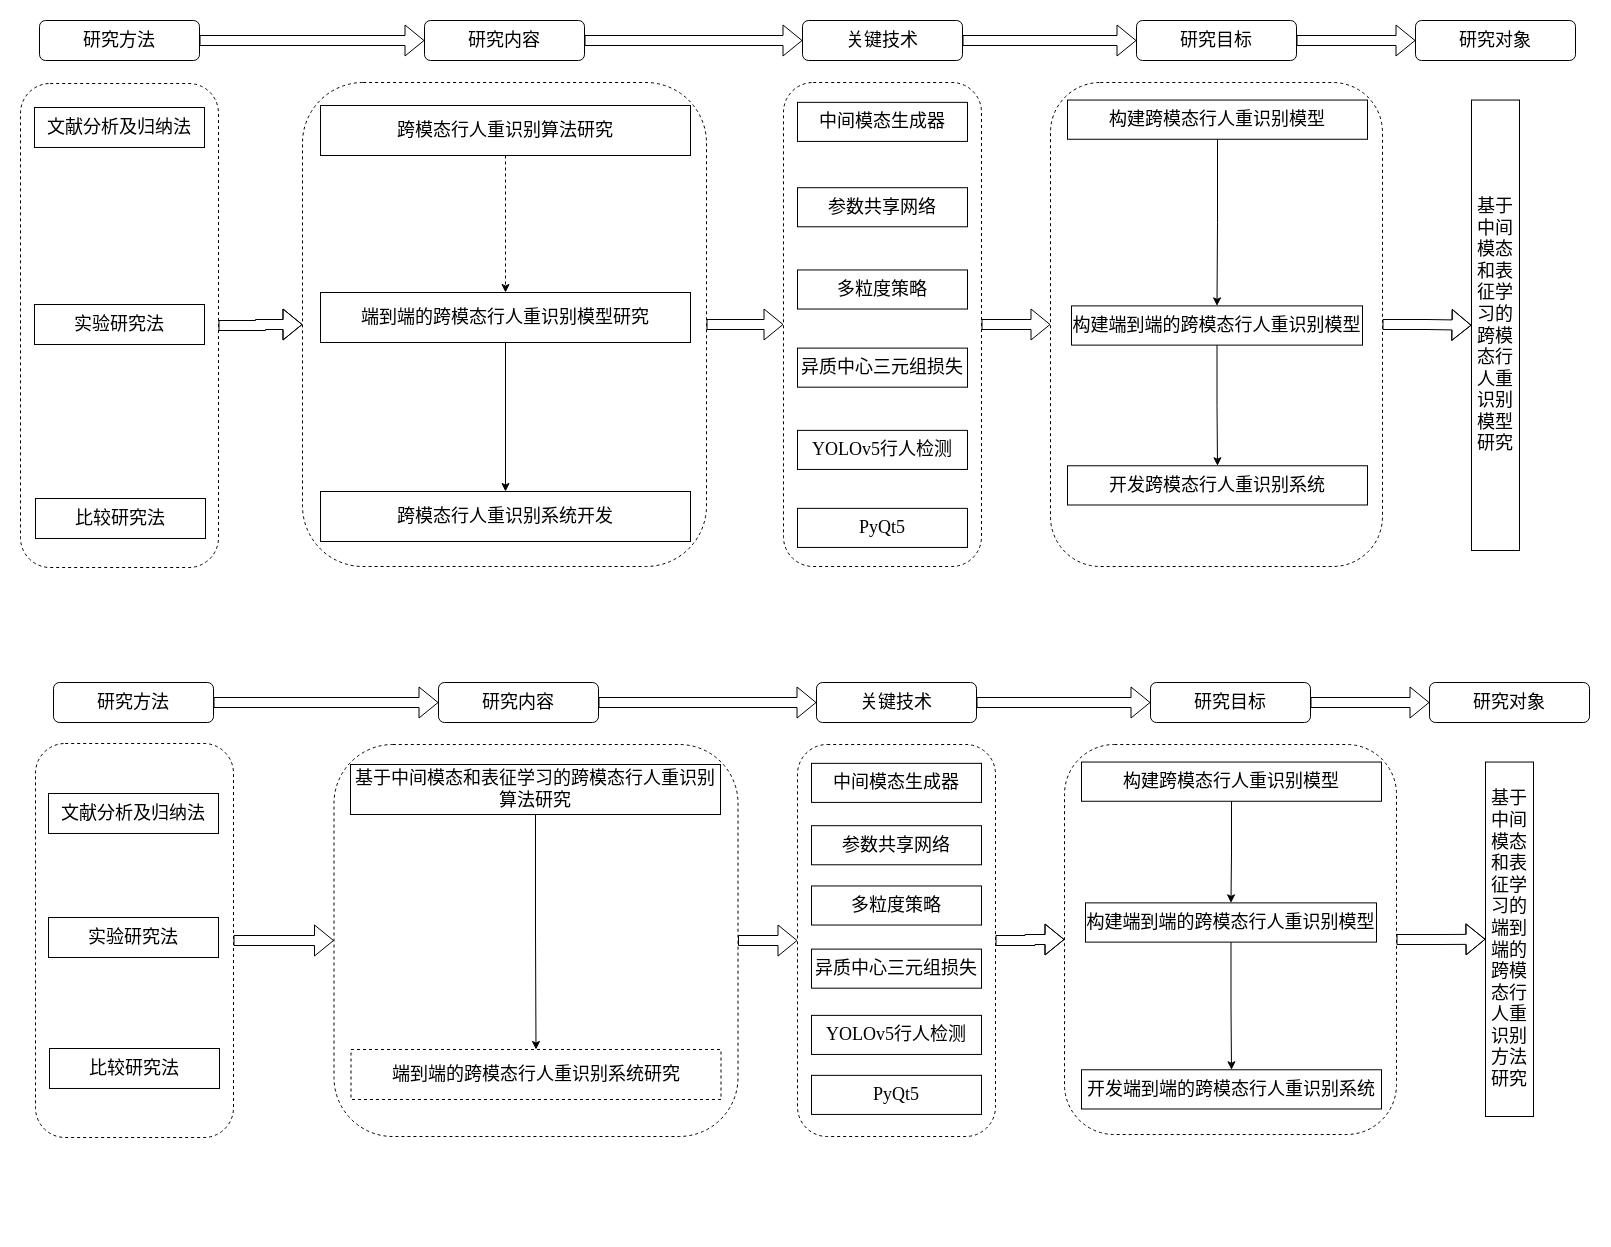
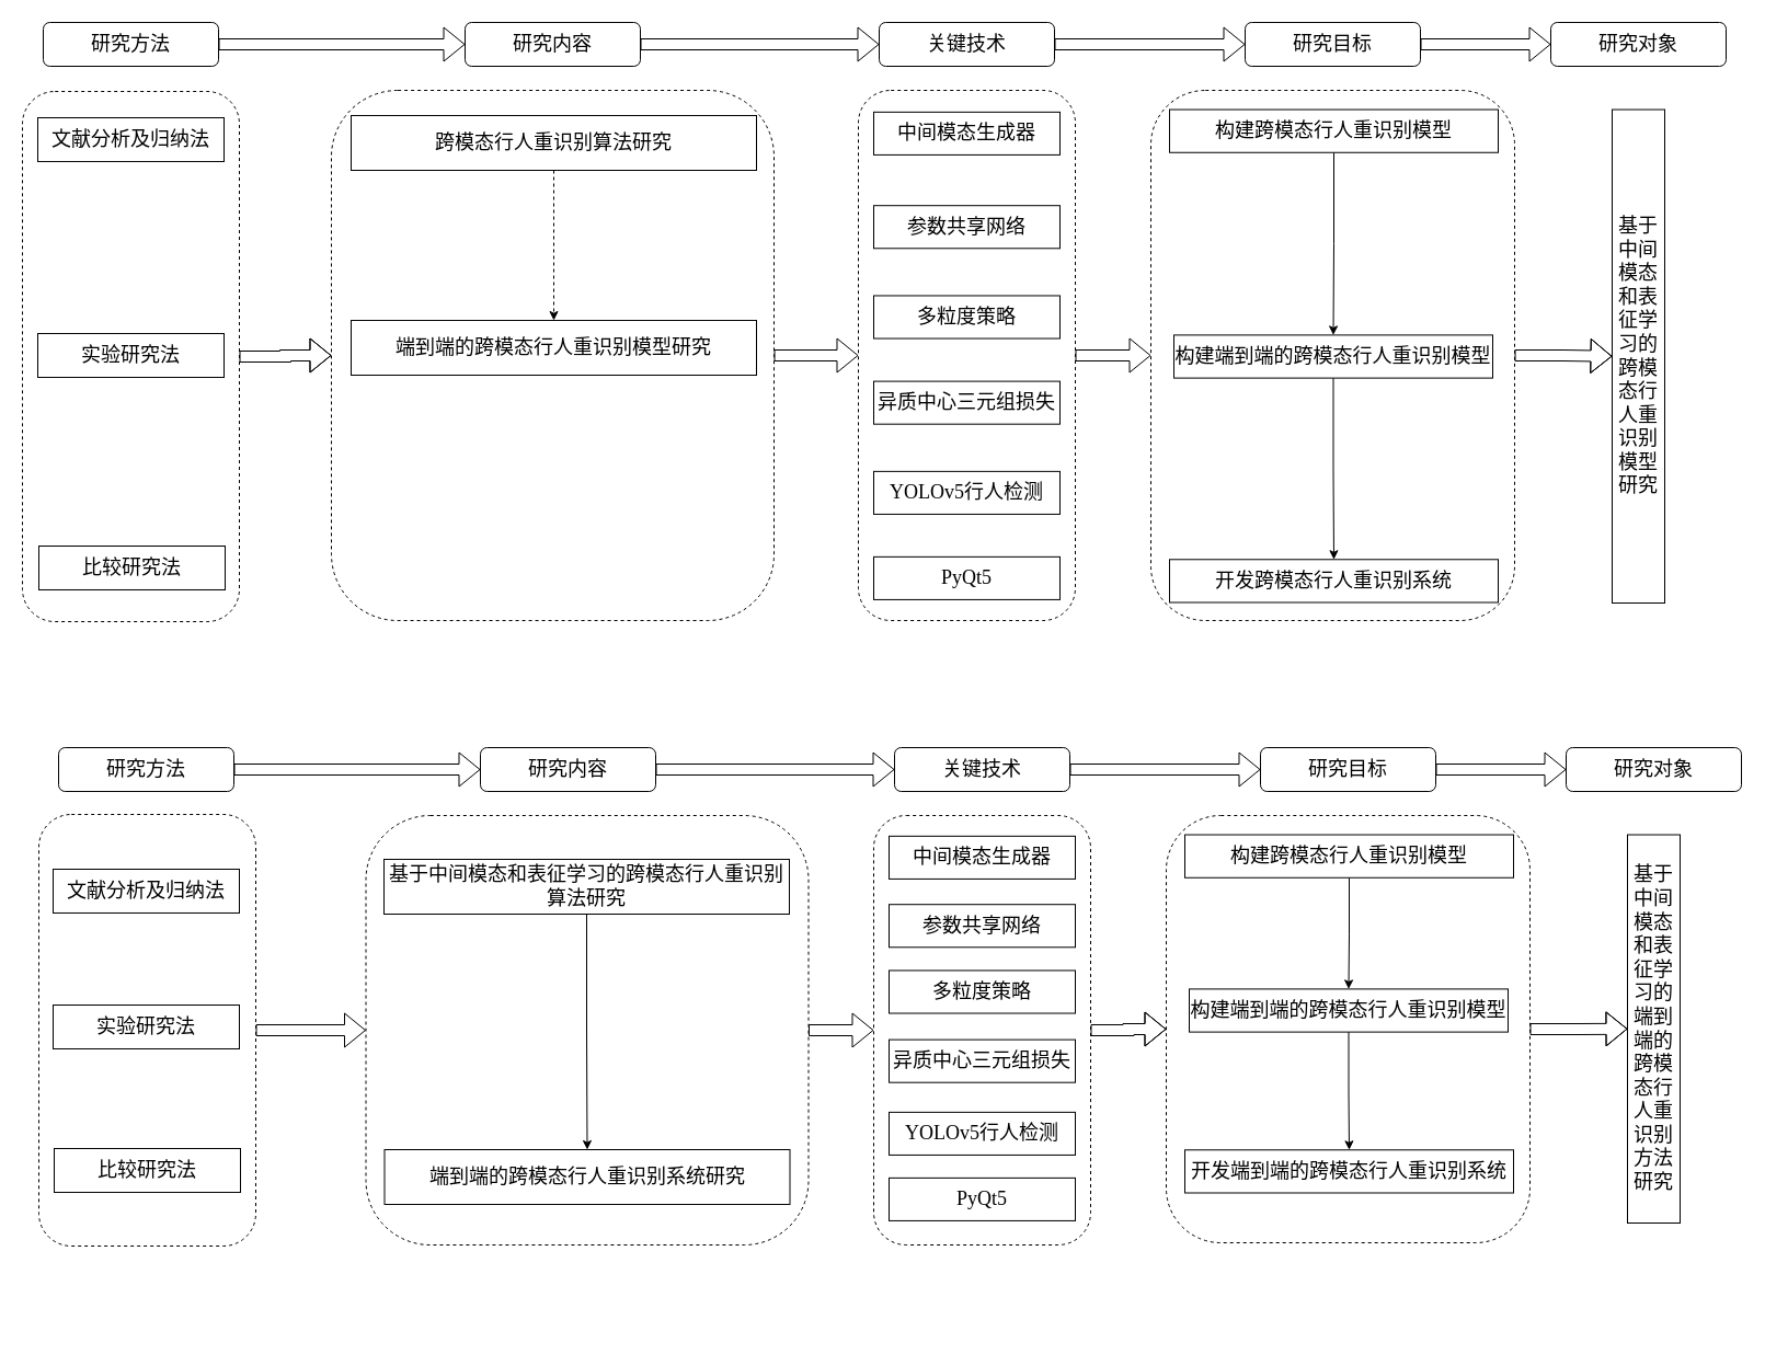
- <mxCell id="21" style="edgeStyle=orthogonalEdgeStyle;rounded=0;orthogonalLoop=1;jettySize=auto;html=1;exitX=0.5;exitY=1;exitDx=0;exitDy=0;entryX=0.5;entryY=0;entryDx=0;entryDy=0;fontFamily=Tahoma;fontSize=18;" parent="15" source="18" target="20" edge="1"><mxGeometry relative="1" as="geometry" /></mxCell>
- <mxCell id="37" value="&lt;p&gt;&lt;span style=&quot;font-size: 18px; text-align: left;&quot;&gt;&lt;font face=&quot;Times New Roman&quot;&gt;开发跨模态行人重识别系统&lt;/font&gt;&lt;/span&gt;&lt;br&gt;&lt;/p&gt;" style="rounded=0;whiteSpace=wrap;html=1;container=0;" parent="1" vertex="1"><mxGeometry x="1067" y="465.27" width="300" height="39.22" as="geometry" /></mxCell>
+ <mxCell id="37" value="&lt;p&gt;&lt;span style=&quot;font-size: 18px; text-align: left;&quot;&gt;&lt;font face=&quot;Times New Roman&quot;&gt;开发跨模态行人重识别系统&lt;/font&gt;&lt;/span&gt;&lt;br&gt;&lt;/p&gt;" style="rounded=0;whiteSpace=wrap;html=1;container=0;" parent="1" vertex="1"><mxGeometry x="1067" y="510.27" width="300" height="39.22" as="geometry" /></mxCell>
- <mxCell id="20" value="&lt;p&gt;&lt;font style=&quot;font-size: 18px;&quot; face=&quot;Times New Roman&quot;&gt;跨模态行人重识别系统开发&lt;/font&gt;&lt;br&gt;&lt;/p&gt;" style="rounded=0;whiteSpace=wrap;html=1;container=0;" parent="15" vertex="1"><mxGeometry x="18" y="409" width="370" height="50" as="geometry" /></mxCell>
- <mxCell id="77" value="&lt;p&gt;&lt;span&gt;&lt;font style=&quot;font-size: 18px;&quot; face=&quot;Times New Roman&quot;&gt;基于中间模态和表征学习的跨模态行人重识别算法研究&lt;/font&gt;&lt;/span&gt;&lt;br&gt;&lt;/p&gt;" style="rounded=0;whiteSpace=wrap;html=1;container=0;" parent="1" vertex="1"><mxGeometry x="350" y="764" width="370" height="50" as="geometry" /></mxCell>
+ <mxCell id="77" value="&lt;p&gt;&lt;span&gt;&lt;font style=&quot;font-size: 18px;&quot; face=&quot;Times New Roman&quot;&gt;基于中间模态和表征学习的跨模态行人重识别算法研究&lt;/font&gt;&lt;/span&gt;&lt;br&gt;&lt;/p&gt;" style="rounded=0;whiteSpace=wrap;html=1;container=0;" parent="1" vertex="1"><mxGeometry x="350" y="784" width="370" height="50" as="geometry" /></mxCell>
- <mxCell id="78" value="&lt;p&gt;&lt;font style=&quot;font-size: 18px;&quot; face=&quot;Times New Roman&quot;&gt;端到端的跨模态行人重识别系统研究&lt;/font&gt;&lt;br&gt;&lt;/p&gt;" style="rounded=0;whiteSpace=wrap;html=1;container=0;dashed=1;" parent="1" vertex="1"><mxGeometry x="350.5" y="1049" width="370" height="50" as="geometry" /></mxCell>
+ <mxCell id="78" value="&lt;p&gt;&lt;font style=&quot;font-size: 18px;&quot; face=&quot;Times New Roman&quot;&gt;端到端的跨模态行人重识别系统研究&lt;/font&gt;&lt;br&gt;&lt;/p&gt;" style="rounded=0;whiteSpace=wrap;html=1;container=0;" parent="1" vertex="1"><mxGeometry x="350.5" y="1049" width="370" height="50" as="geometry" /></mxCell>
- <mxCell id="69" value="&lt;p&gt;&lt;span style=&quot;font-size: 18px; text-align: left;&quot;&gt;&lt;font face=&quot;Times New Roman&quot;&gt;开发端到端的跨模态行人重识别系统&lt;/font&gt;&lt;/span&gt;&lt;br&gt;&lt;/p&gt;" style="rounded=0;whiteSpace=wrap;html=1;container=0;" parent="1" vertex="1"><mxGeometry x="1081" y="1069.27" width="300" height="39.22" as="geometry" /></mxCell>
+ <mxCell id="69" value="&lt;p&gt;&lt;span style=&quot;font-size: 18px; text-align: left;&quot;&gt;&lt;font face=&quot;Times New Roman&quot;&gt;开发端到端的跨模态行人重识别系统&lt;/font&gt;&lt;/span&gt;&lt;br&gt;&lt;/p&gt;" style="rounded=0;whiteSpace=wrap;html=1;container=0;" parent="1" vertex="1"><mxGeometry x="1081" y="1049.27" width="300" height="39.22" as="geometry" /></mxCell>
